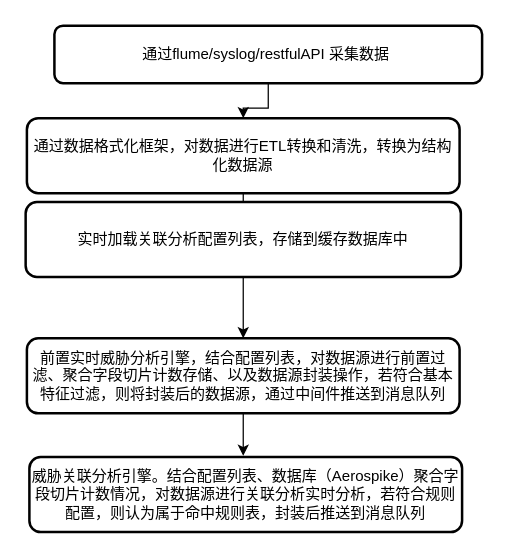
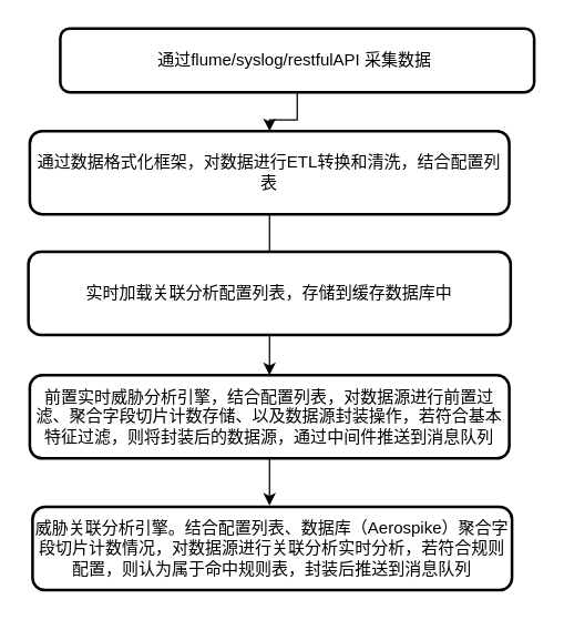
- <mxCell id="5" value="通过数据格式化框架，对数据进行ETL转换和清洗，转换为结构化数据源" style="whiteSpace=wrap;html=1;rounded=1;strokeWidth=2;align=center;" vertex="1" parent="1"><mxGeometry x="21" y="94" width="346" height="60" as="geometry" /></mxCell>
+ <mxCell id="5" value="通过数据格式化框架，对数据进行ETL转换和清洗，结合配置列表" style="whiteSpace=wrap;html=1;rounded=1;strokeWidth=2;align=center;" vertex="1" parent="1"><mxGeometry x="21" y="94" width="346" height="60" as="geometry" /></mxCell>
- <mxCell id="7" value="实时加载关联分析配置列表，存储到缓存数据库中" style="whiteSpace=wrap;html=1;rounded=1;strokeWidth=2;" vertex="1" parent="1"><mxGeometry x="20" y="161" width="348" height="60" as="geometry" /></mxCell>
+ <mxCell id="7" value="实时加载关联分析配置列表，存储到缓存数据库中" style="whiteSpace=wrap;html=1;rounded=1;strokeWidth=2;" vertex="1" parent="1"><mxGeometry x="20" y="181" width="348" height="60" as="geometry" /></mxCell>
